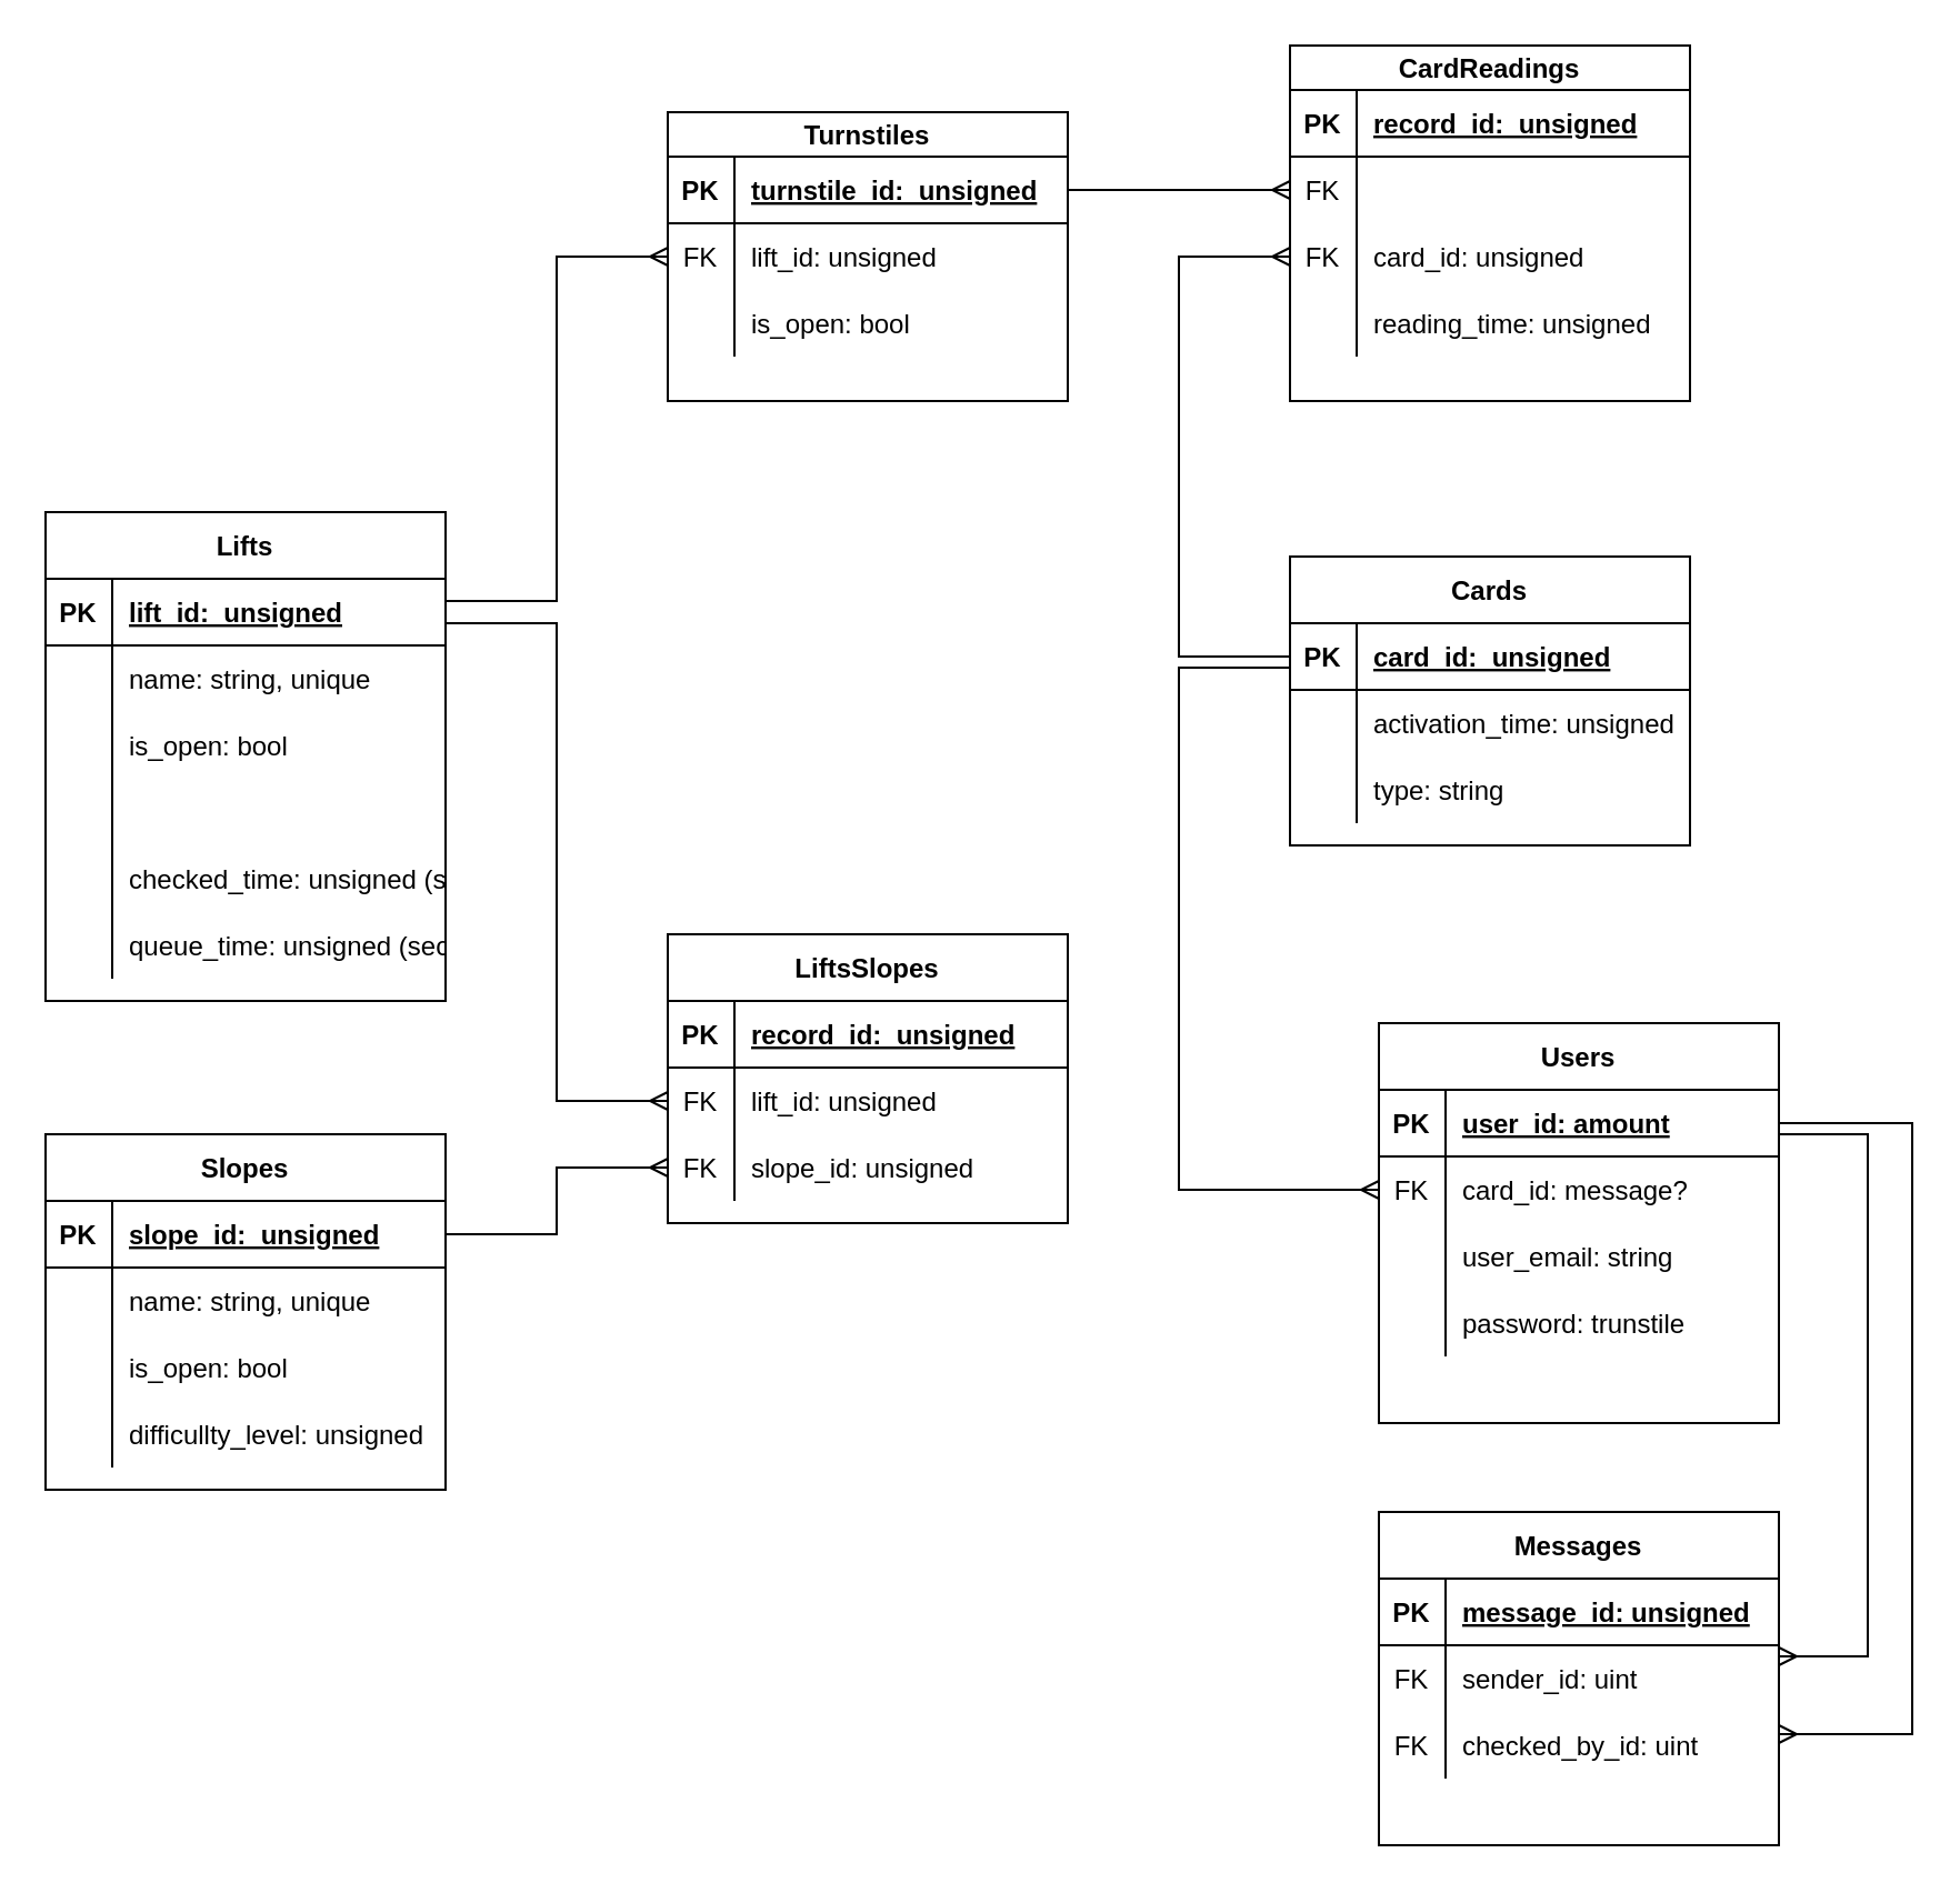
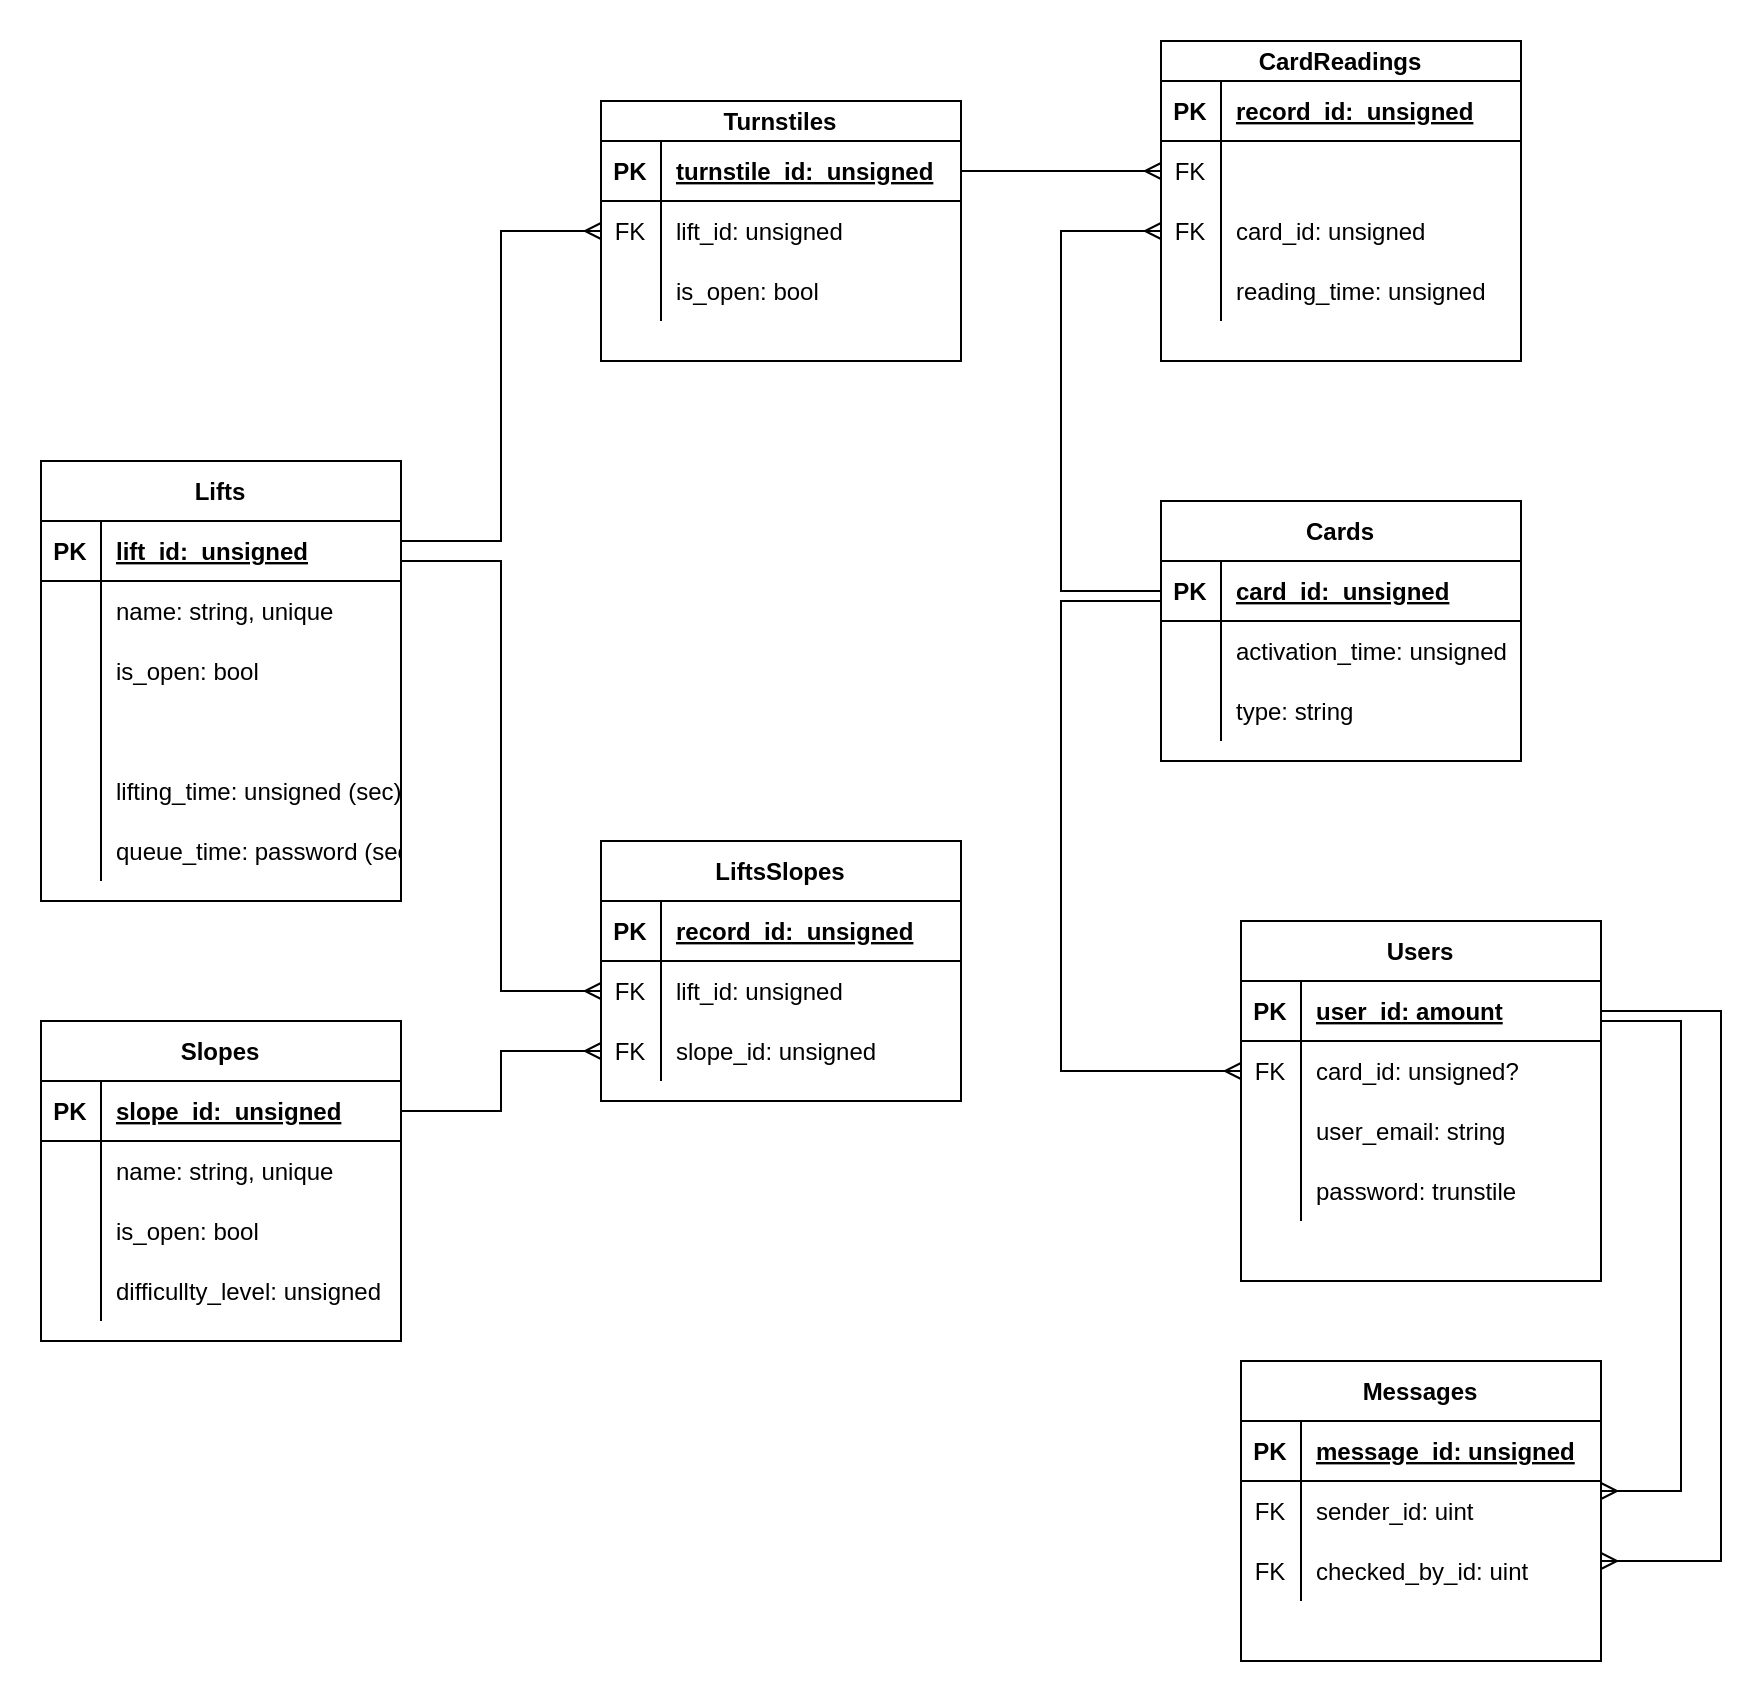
- <mxCell id="54" value="checked_time: unsigned (sec)" style="shape=partialRectangle;connectable=0;fillColor=none;top=0;left=0;bottom=0;right=0;align=left;spacingLeft=6;overflow=hidden;" parent="52" vertex="1"><mxGeometry x="30" width="150" height="30" as="geometry" /></mxCell>
+ <mxCell id="54" value="lifting_time: unsigned (sec)" style="shape=partialRectangle;connectable=0;fillColor=none;top=0;left=0;bottom=0;right=0;align=left;spacingLeft=6;overflow=hidden;" parent="52" vertex="1"><mxGeometry x="30" width="150" height="30" as="geometry" /></mxCell>
- <mxCell id="57" value="queue_time: unsigned (sec)" style="shape=partialRectangle;connectable=0;fillColor=none;top=0;left=0;bottom=0;right=0;align=left;spacingLeft=6;overflow=hidden;" parent="55" vertex="1"><mxGeometry x="30" width="150" height="30" as="geometry" /></mxCell>
+ <mxCell id="57" value="queue_time: password (sec)" style="shape=partialRectangle;connectable=0;fillColor=none;top=0;left=0;bottom=0;right=0;align=left;spacingLeft=6;overflow=hidden;" parent="55" vertex="1"><mxGeometry x="30" width="150" height="30" as="geometry" /></mxCell>
- <mxCell id="8" value="card_id: message?" style="shape=partialRectangle;connectable=0;fillColor=none;top=0;left=0;bottom=0;right=0;align=left;spacingLeft=6;overflow=hidden;" parent="6" vertex="1"><mxGeometry x="30" width="150" height="30" as="geometry"><mxRectangle width="150" height="30" as="alternateBounds" /></mxGeometry></mxCell>
+ <mxCell id="8" value="card_id: unsigned?" style="shape=partialRectangle;connectable=0;fillColor=none;top=0;left=0;bottom=0;right=0;align=left;spacingLeft=6;overflow=hidden;" parent="6" vertex="1"><mxGeometry x="30" width="150" height="30" as="geometry"><mxRectangle width="150" height="30" as="alternateBounds" /></mxGeometry></mxCell>
